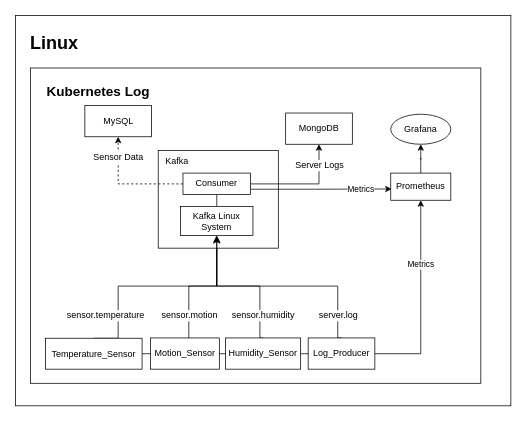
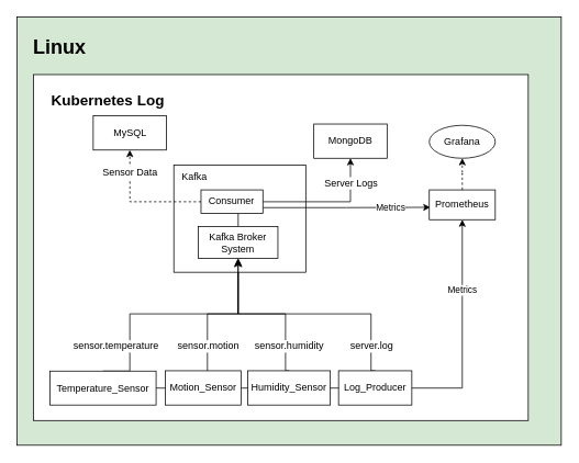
- <mxCell id="2" value="&lt;h1 align=&quot;left&quot;&gt;Linux&lt;/h1&gt;" style="rounded=0;whiteSpace=wrap;html=1;align=left;verticalAlign=top;spacingLeft=18;" parent="1" vertex="1"><mxGeometry x="20" y="20" width="660" height="520" as="geometry" /></mxCell>
+ <mxCell id="2" value="&lt;h1 align=&quot;left&quot;&gt;Linux&lt;/h1&gt;" style="rounded=0;whiteSpace=wrap;html=1;align=left;verticalAlign=top;spacingLeft=18;fillColor=#d5e8d4;" parent="1" vertex="1"><mxGeometry x="20" y="20" width="660" height="520" as="geometry" /></mxCell>
- <mxCell id="29" style="edgeStyle=orthogonalEdgeStyle;rounded=0;orthogonalLoop=1;jettySize=auto;html=1;entryX=0.5;entryY=1;entryDx=0;entryDy=0;" edge="1" parent="1" source="30" target="31"><mxGeometry relative="1" as="geometry" /></mxCell>
+ <mxCell id="29" style="edgeStyle=orthogonalEdgeStyle;rounded=0;orthogonalLoop=1;jettySize=auto;html=1;entryX=0.5;entryY=1;entryDx=0;entryDy=0;dashed=1;" edge="1" parent="1" source="30" target="31"><mxGeometry relative="1" as="geometry" /></mxCell>
- <mxCell id="24" value="Consumer" style="rounded=0;whiteSpace=wrap;html=1;" parent="1" vertex="1"><mxGeometry x="243.23" y="230" width="90" height="28.67" as="geometry" /></mxCell>
+ <mxCell id="24" value="Consumer" style="rounded=0;whiteSpace=wrap;html=1;" parent="1" vertex="1"><mxGeometry x="243.23" y="230" width="75" height="28.67" as="geometry" /></mxCell>
- <mxCell id="17" value="Kafka Linux System" style="rounded=0;whiteSpace=wrap;html=1;" parent="1" vertex="1"><mxGeometry x="240" y="274.34" width="96.45" height="38.93" as="geometry" /></mxCell>
+ <mxCell id="17" value="Kafka Broker System" style="rounded=0;whiteSpace=wrap;html=1;" parent="1" vertex="1"><mxGeometry x="240" y="274.34" width="96.45" height="38.93" as="geometry" /></mxCell>
